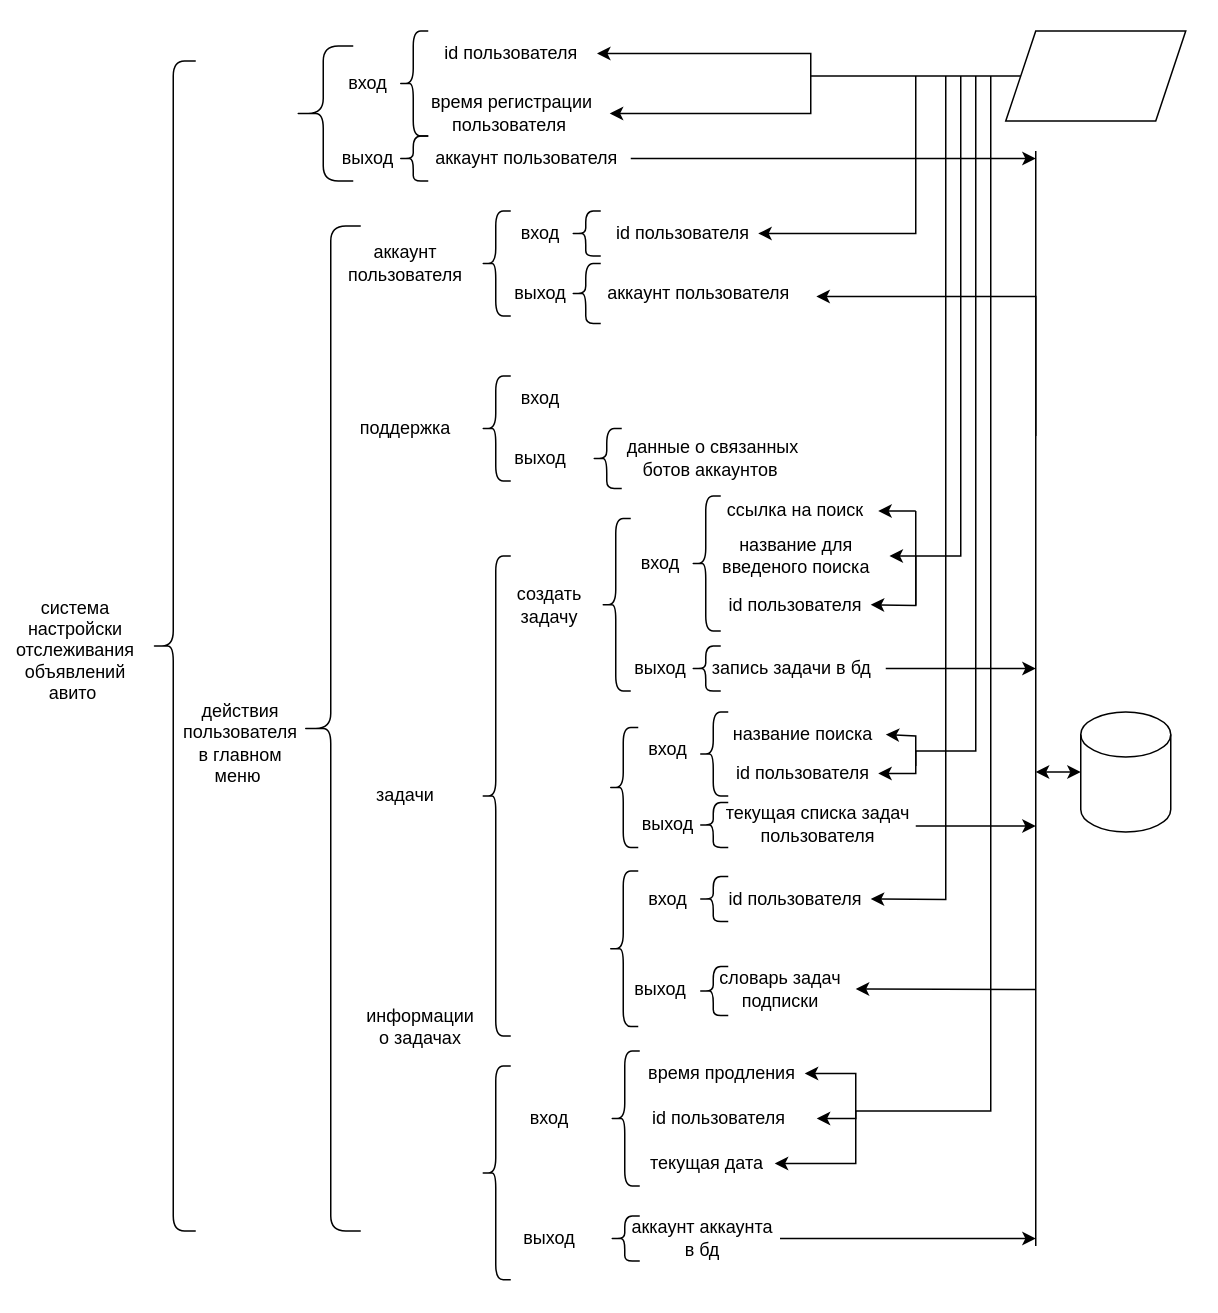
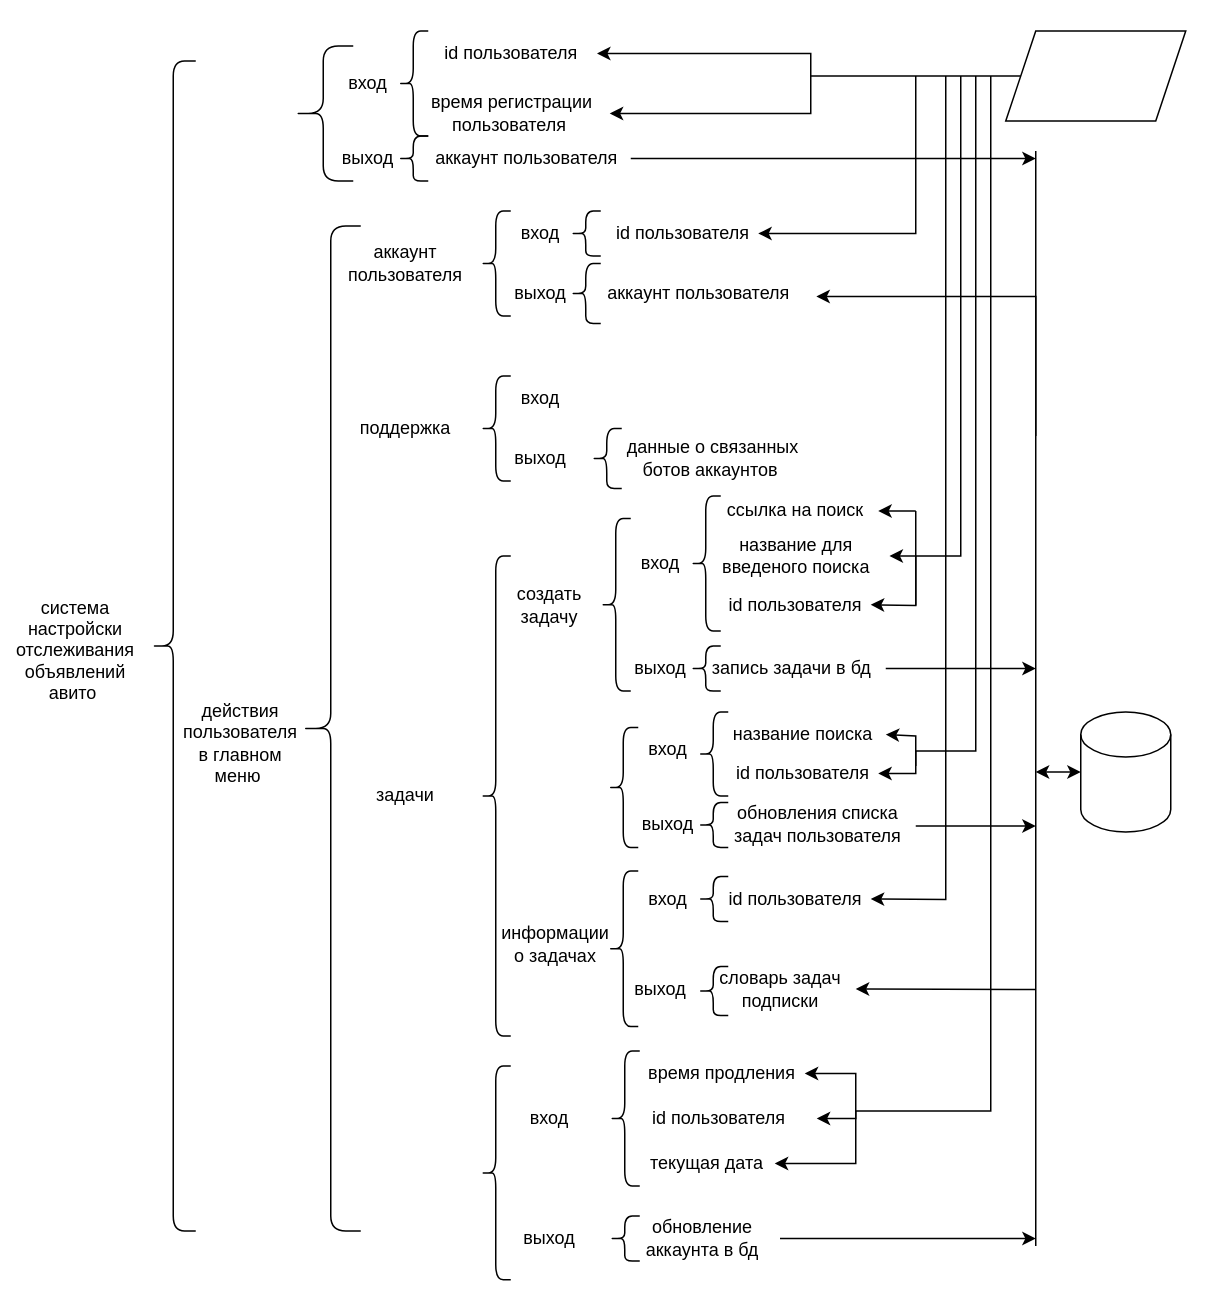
- <mxCell id="39" value="текущая списка задач пользователя" style="text;html=1;strokeColor=none;fillColor=none;align=center;verticalAlign=middle;whiteSpace=wrap;rounded=0;" parent="1" vertex="1"><mxGeometry x="475" y="534" width="140" height="30" as="geometry" /></mxCell>
+ <mxCell id="39" value="обновления списка задач пользователя" style="text;html=1;strokeColor=none;fillColor=none;align=center;verticalAlign=middle;whiteSpace=wrap;rounded=0;" parent="1" vertex="1"><mxGeometry x="475" y="534" width="140" height="30" as="geometry" /></mxCell>
- <mxCell id="26" value="информации о задачах" style="text;html=1;strokeColor=none;fillColor=none;align=center;verticalAlign=middle;whiteSpace=wrap;rounded=0;" parent="1" vertex="1"><mxGeometry x="250" y="668.67" width="60" height="30" as="geometry" /></mxCell>
+ <mxCell id="26" value="информации о задачах" style="text;html=1;strokeColor=none;fillColor=none;align=center;verticalAlign=middle;whiteSpace=wrap;rounded=0;" parent="1" vertex="1"><mxGeometry x="340" y="613.67" width="60" height="30" as="geometry" /></mxCell>
- <mxCell id="51" value="аккаунт аккаунта в бд" style="text;html=1;strokeColor=none;fillColor=none;align=center;verticalAlign=middle;whiteSpace=wrap;rounded=0;" parent="1" vertex="1"><mxGeometry x="415.5" y="810" width="104" height="30" as="geometry" /></mxCell>
+ <mxCell id="51" value="обновление аккаунта в бд" style="text;html=1;strokeColor=none;fillColor=none;align=center;verticalAlign=middle;whiteSpace=wrap;rounded=0;" parent="1" vertex="1"><mxGeometry x="415.5" y="810" width="104" height="30" as="geometry" /></mxCell>
